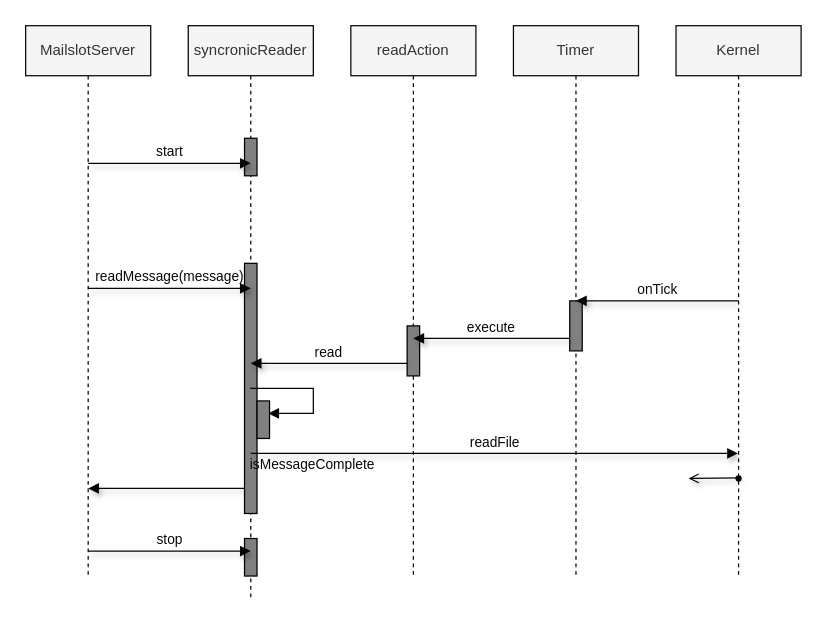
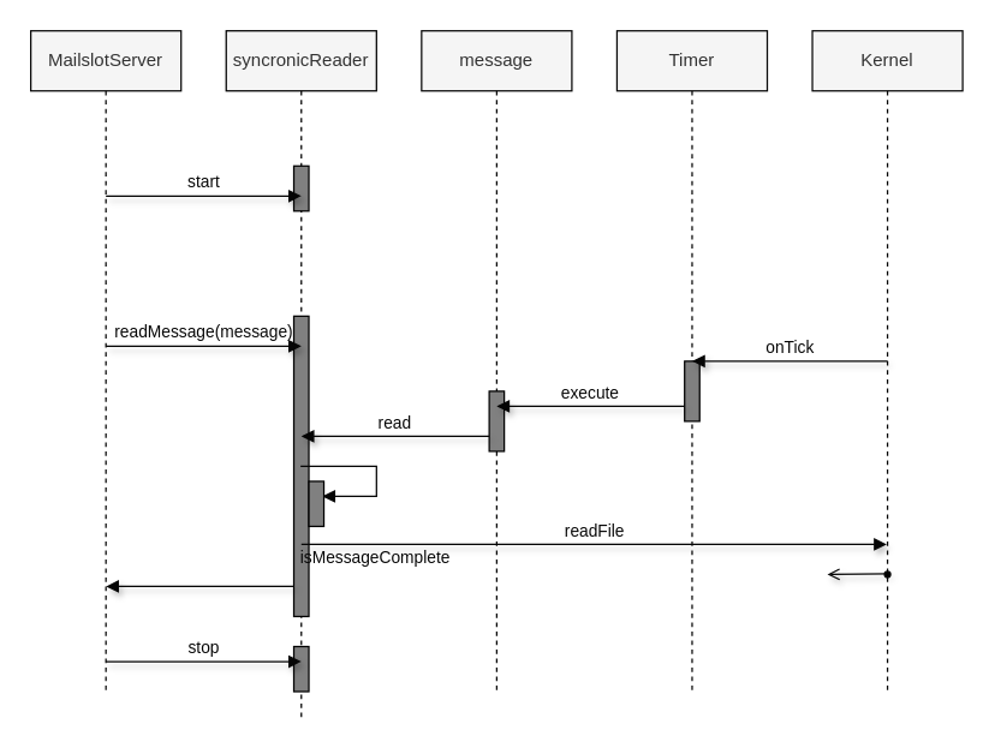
- <mxCell id="11" value="readAction" style="shape=umlLifeline;perimeter=lifelinePerimeter;whiteSpace=wrap;html=1;container=1;collapsible=0;recursiveResize=0;outlineConnect=0;strokeColor=#080808;fillColor=#f5f5f5;fontColor=#333333;" vertex="1" parent="1"><mxGeometry x="280" y="20" width="100" height="440" as="geometry" /></mxCell>
+ <mxCell id="11" value="message" style="shape=umlLifeline;perimeter=lifelinePerimeter;whiteSpace=wrap;html=1;container=1;collapsible=0;recursiveResize=0;outlineConnect=0;strokeColor=#080808;fillColor=#f5f5f5;fontColor=#333333;" vertex="1" parent="1"><mxGeometry x="280" y="20" width="100" height="440" as="geometry" /></mxCell>
